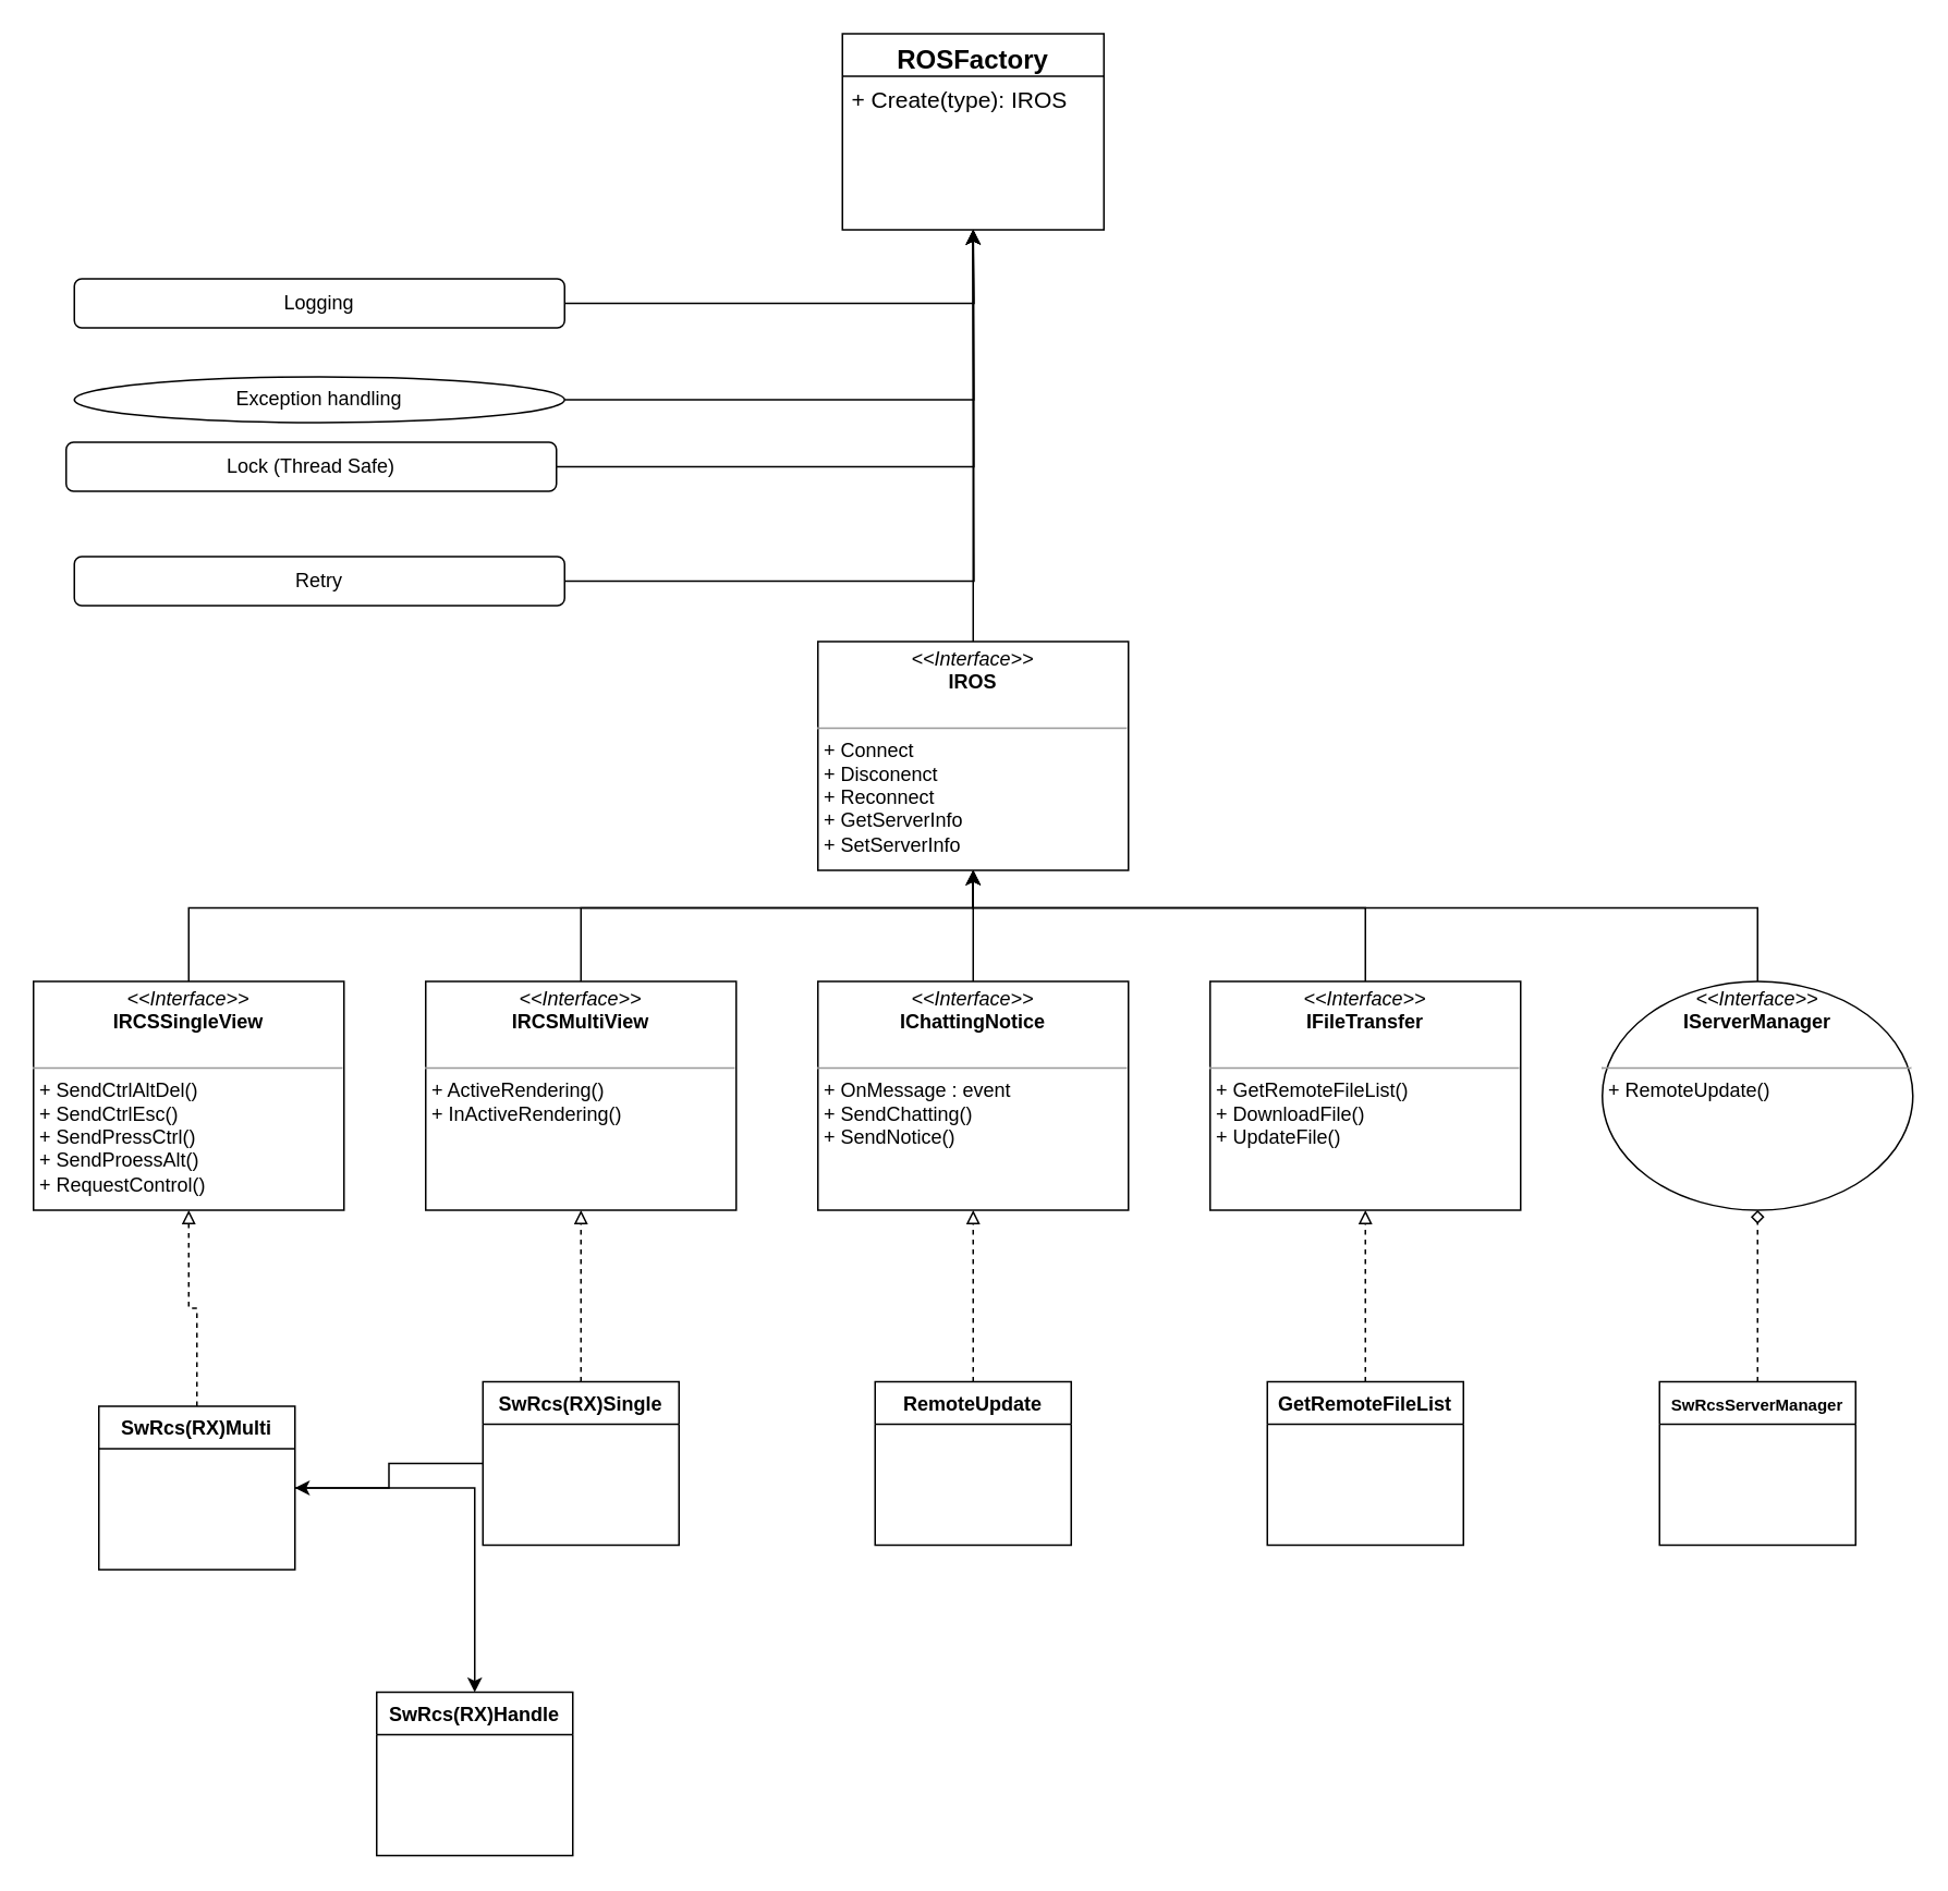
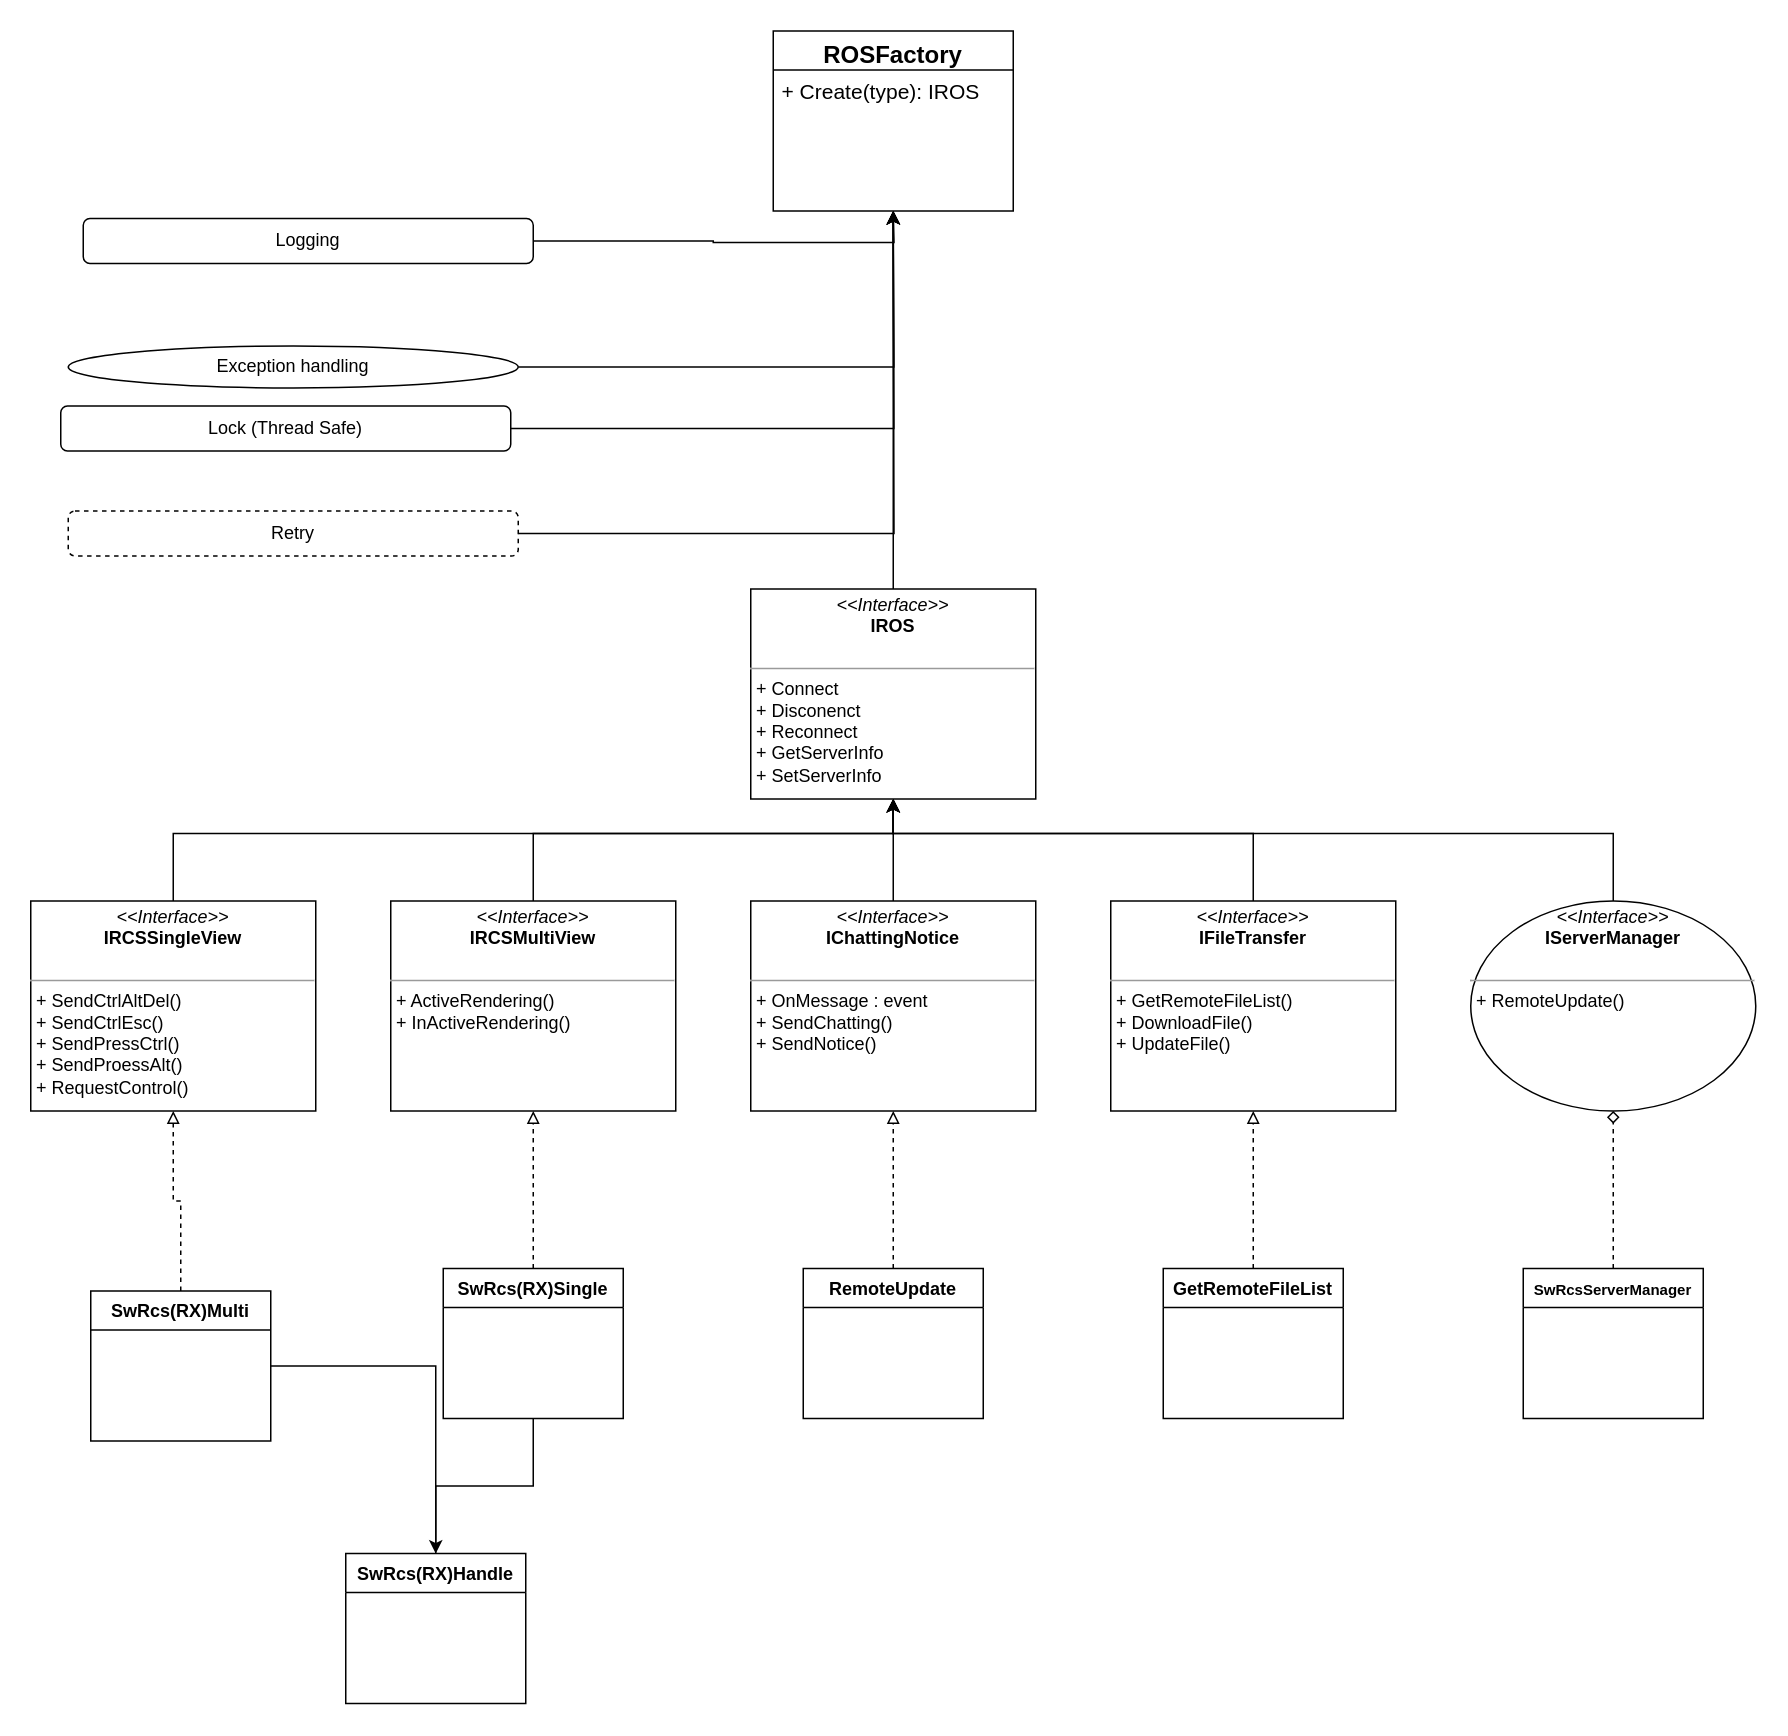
- <mxCell id="28" value="Logging" style="rounded=1;whiteSpace=wrap;html=1;" vertex="1" parent="1"><mxGeometry x="45" y="170" width="300" height="30" as="geometry" /></mxCell>
+ <mxCell id="28" value="Logging" style="rounded=1;whiteSpace=wrap;html=1;" vertex="1" parent="1"><mxGeometry x="55" y="145" width="300" height="30" as="geometry" /></mxCell>
- <mxCell id="32" value="Retry" style="rounded=1;whiteSpace=wrap;html=1;" vertex="1" parent="1"><mxGeometry x="45" y="340" width="300" height="30" as="geometry" /></mxCell>
+ <mxCell id="32" value="Retry" style="rounded=1;whiteSpace=wrap;html=1;dashed=1;" vertex="1" parent="1"><mxGeometry x="45" y="340" width="300" height="30" as="geometry" /></mxCell>
- <mxCell id="19" style="edgeStyle=orthogonalEdgeStyle;rounded=0;orthogonalLoop=1;jettySize=auto;html=1;" edge="1" parent="1" source="20" target="17"><mxGeometry relative="1" as="geometry" /></mxCell>
+ <mxCell id="19" style="edgeStyle=orthogonalEdgeStyle;rounded=0;orthogonalLoop=1;jettySize=auto;html=1;" edge="1" parent="1" source="20" target="14"><mxGeometry relative="1" as="geometry" /></mxCell>
- <mxCell id="16" style="edgeStyle=orthogonalEdgeStyle;rounded=0;orthogonalLoop=1;jettySize=auto;html=1;entryX=0.5;entryY=0;entryDx=0;entryDy=0;" edge="1" parent="1" source="17" target="14"><mxGeometry relative="1" as="geometry" /></mxCell>
+ <mxCell id="16" style="edgeStyle=orthogonalEdgeStyle;rounded=0;orthogonalLoop=1;jettySize=auto;html=1;entryX=0.5;entryY=0;entryDx=0;entryDy=0;endArrow=none;" edge="1" parent="1" source="17" target="14"><mxGeometry relative="1" as="geometry" /></mxCell>
